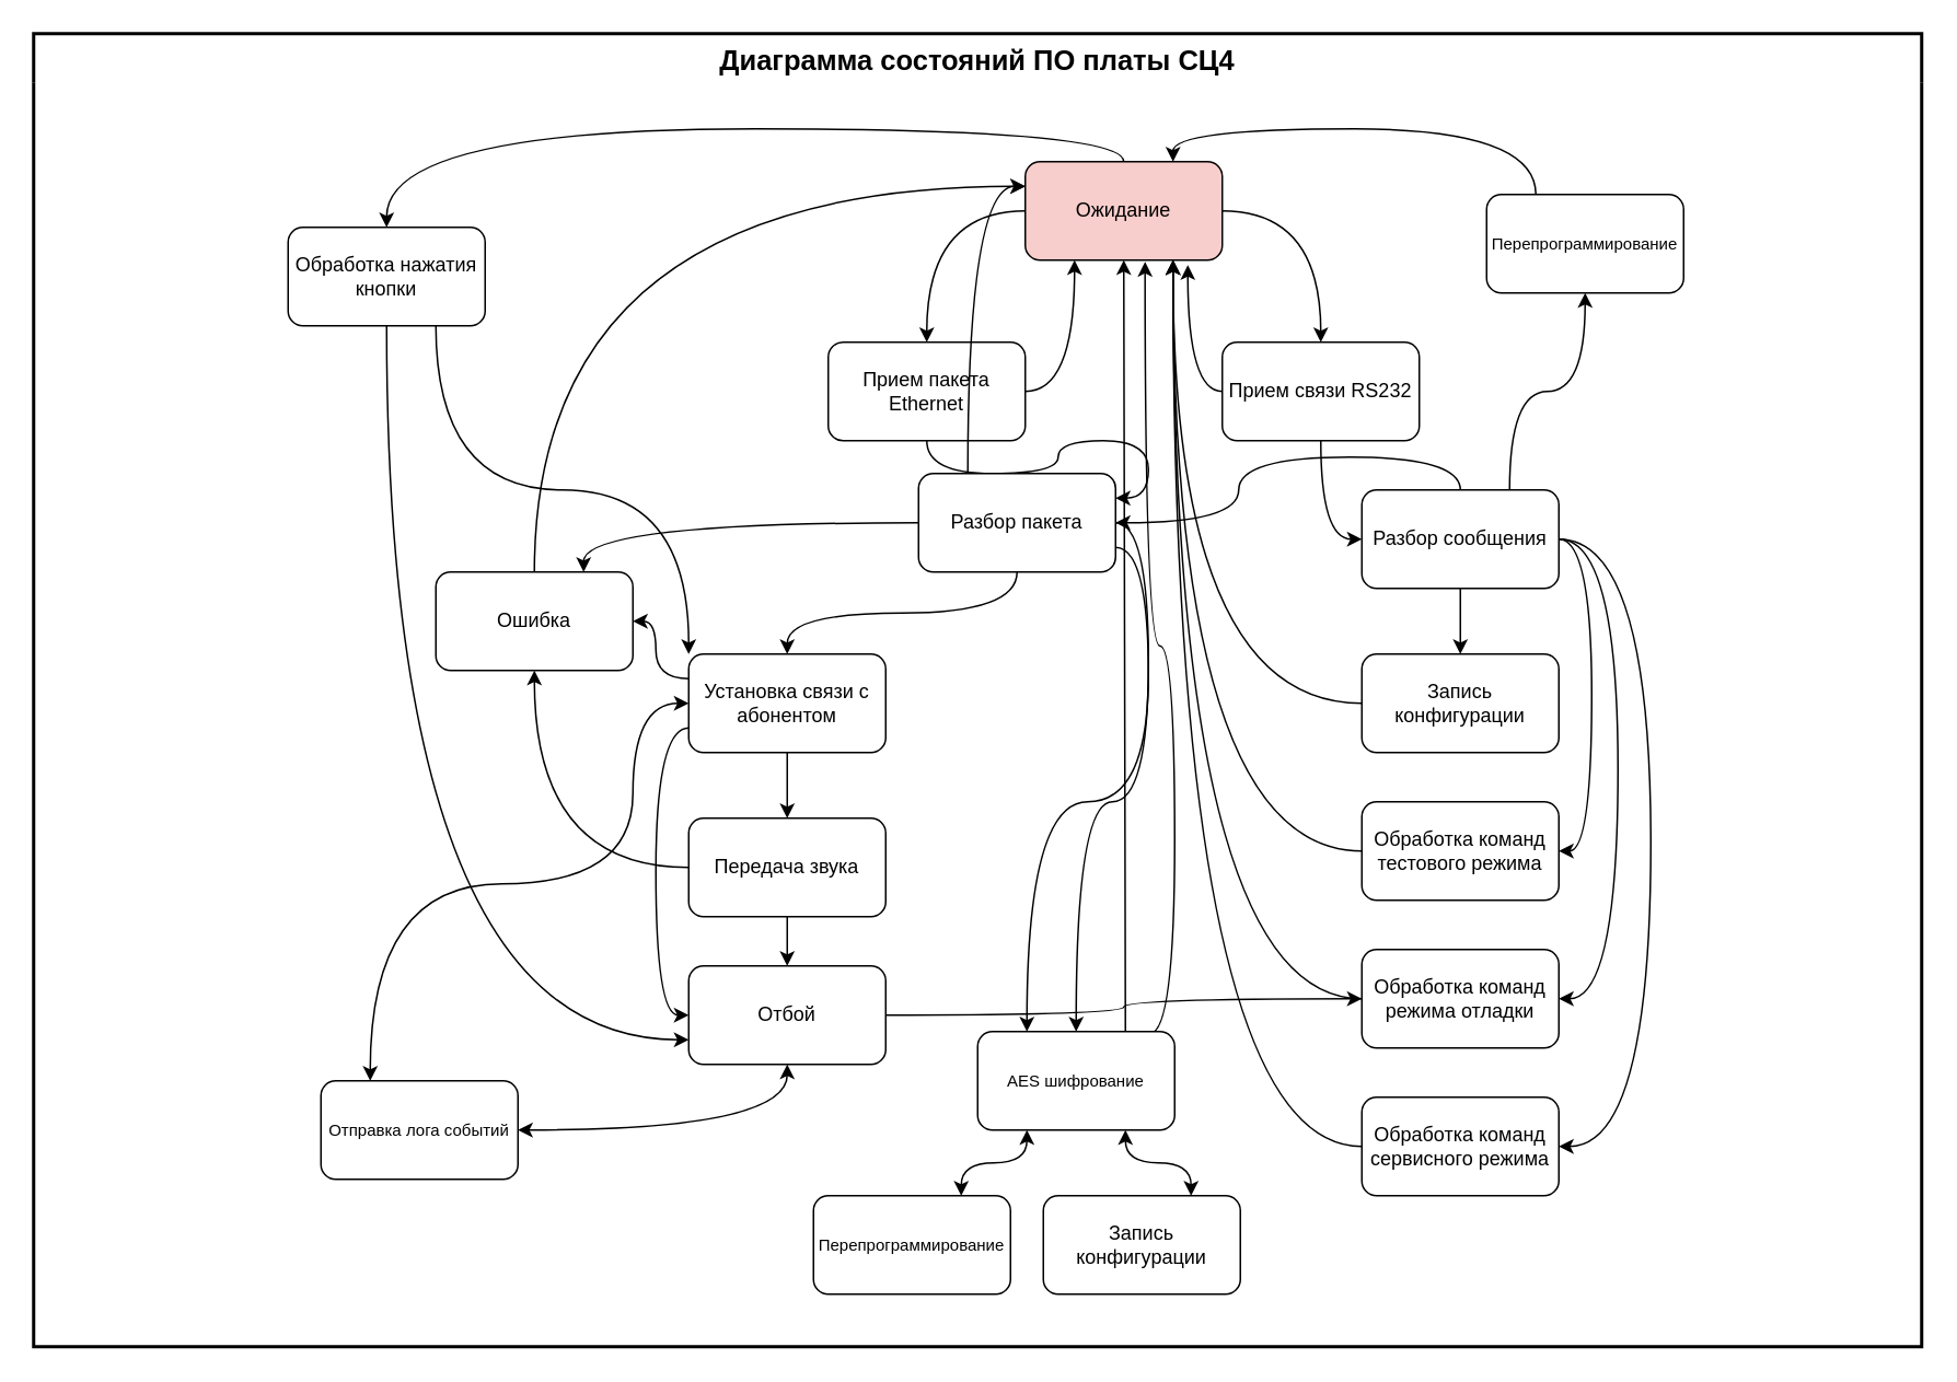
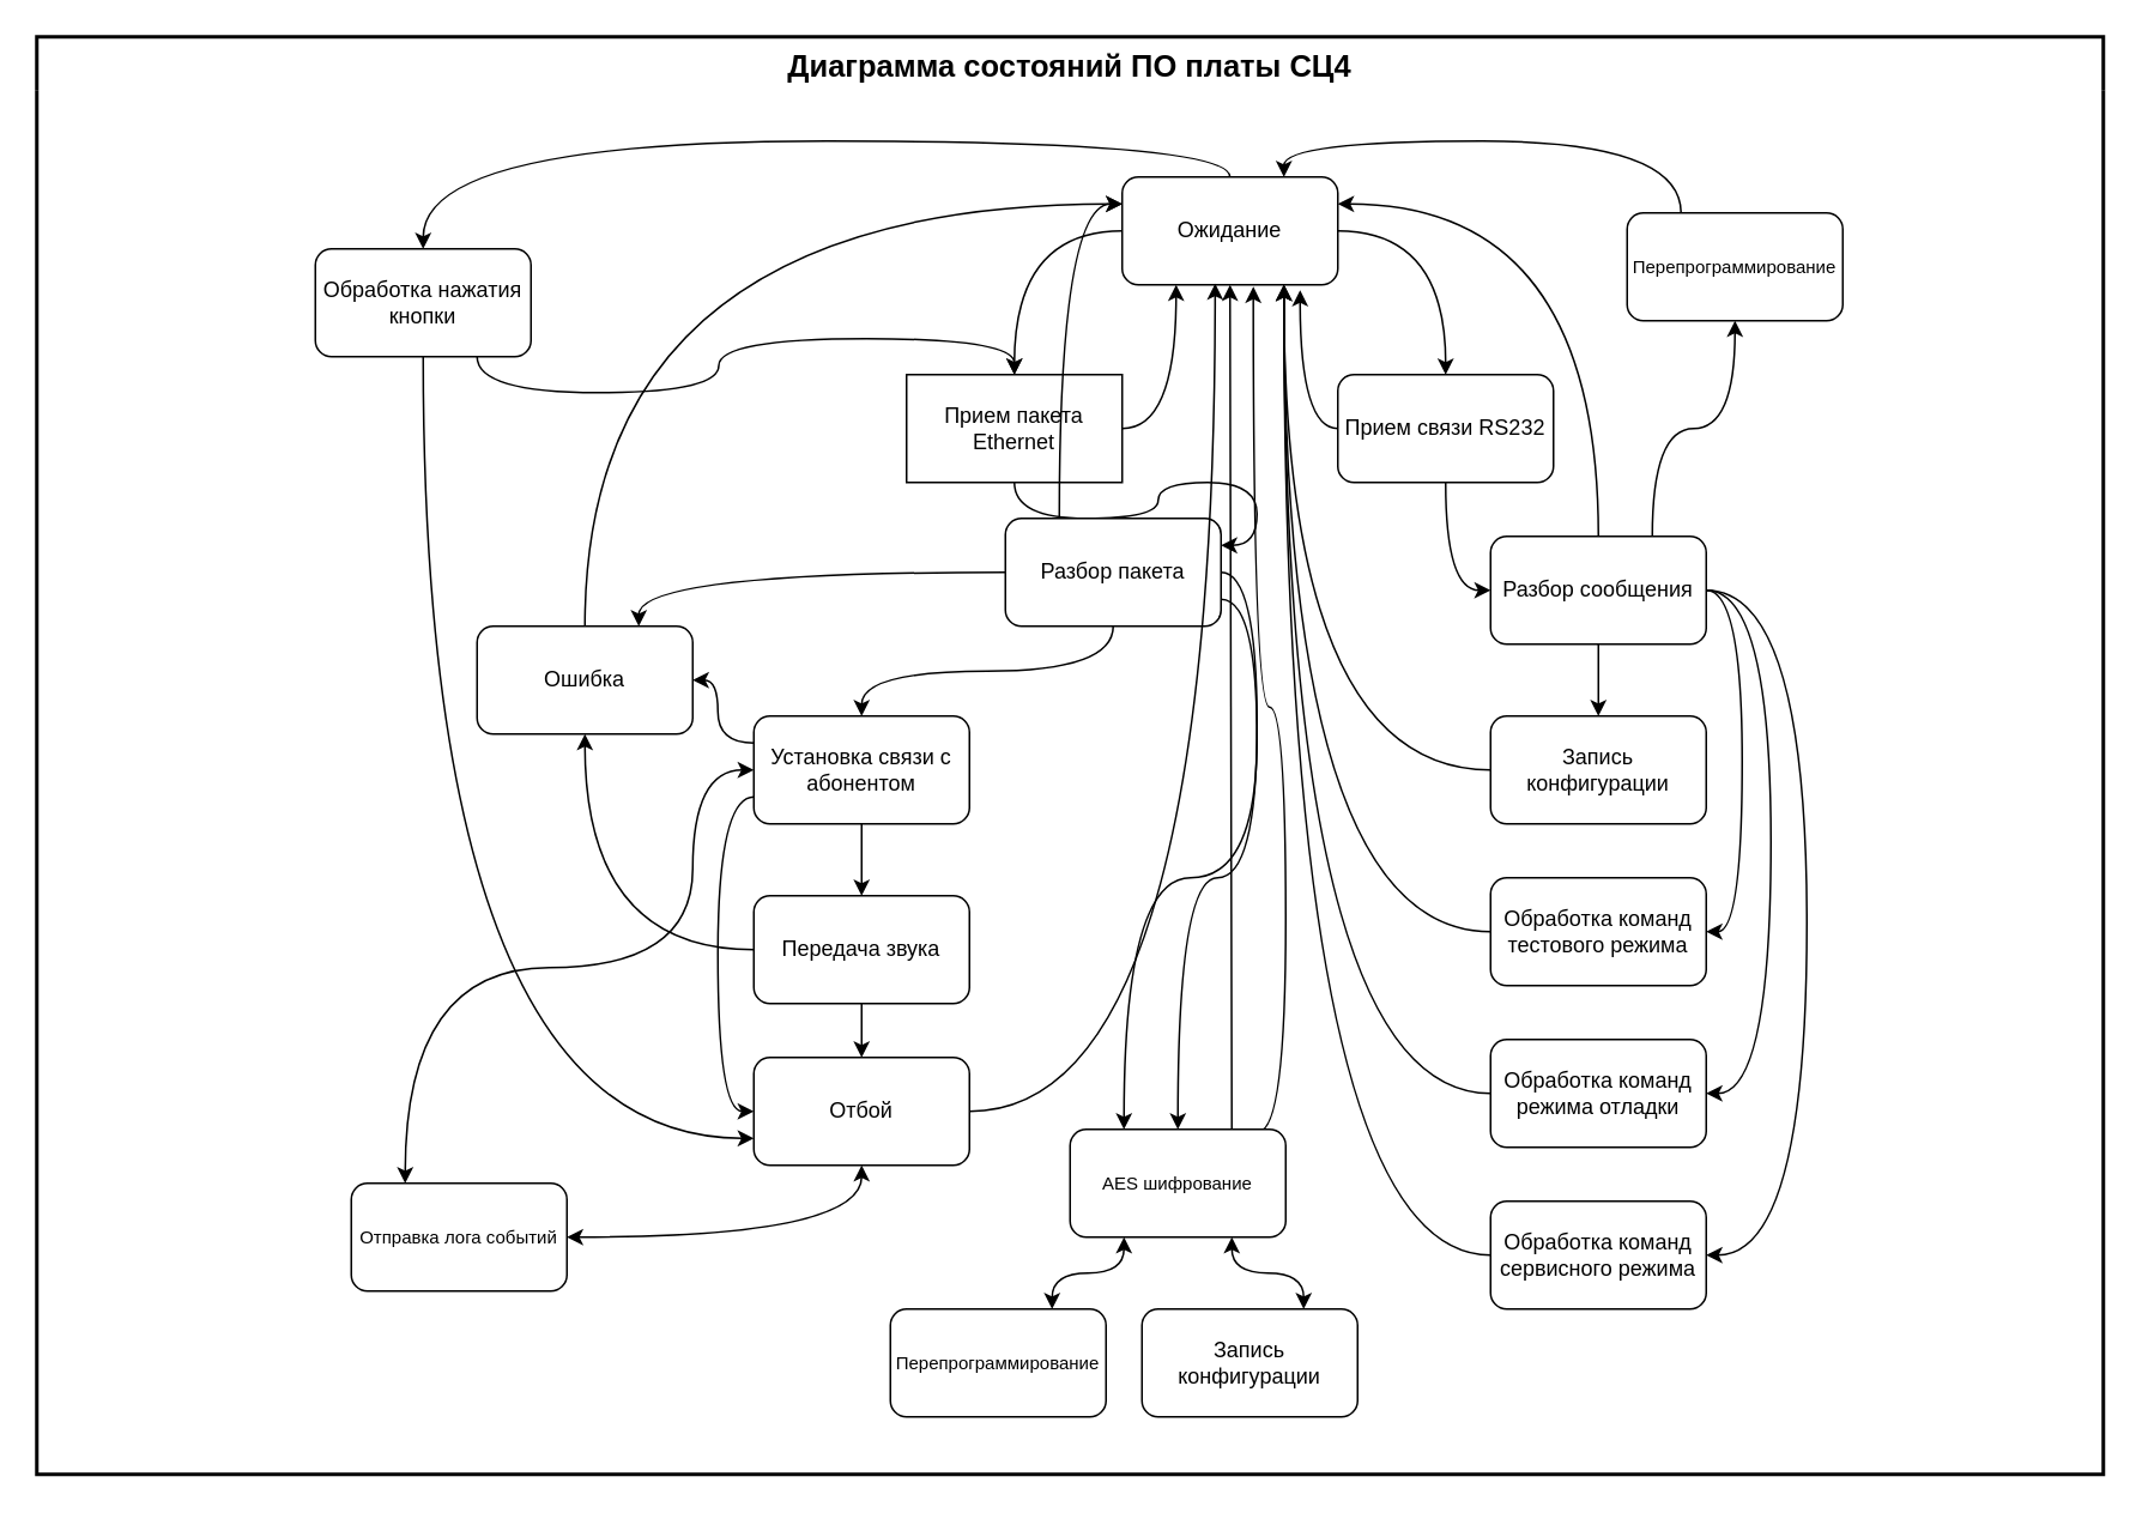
- <mxCell id="5" value="Ожидание" style="rounded=1;whiteSpace=wrap;html=1;fillColor=#f8cecc;" parent="1" vertex="1"><mxGeometry x="624" y="98" width="120" height="60" as="geometry" /></mxCell>
+ <mxCell id="5" value="Ожидание" style="rounded=1;whiteSpace=wrap;html=1;" parent="1" vertex="1"><mxGeometry x="624" y="98" width="120" height="60" as="geometry" /></mxCell>
- <mxCell id="8" value="Прием пакета Ethernet" style="rounded=1;whiteSpace=wrap;html=1;" parent="1" vertex="1"><mxGeometry x="504" y="208" width="120" height="60" as="geometry" /></mxCell>
+ <mxCell id="8" value="Прием пакета Ethernet" style="whiteSpace=wrap;html=1;rounded=0;" parent="1" vertex="1"><mxGeometry x="504" y="208" width="120" height="60" as="geometry" /></mxCell>
- <mxCell id="12" style="edgeStyle=orthogonalEdgeStyle;curved=1;rounded=0;orthogonalLoop=1;jettySize=auto;html=1;exitX=0.5;exitY=0;exitDx=0;exitDy=0;" parent="1" source="18" target="32" edge="1"><mxGeometry relative="1" as="geometry" /></mxCell>
+ <mxCell id="12" style="edgeStyle=orthogonalEdgeStyle;curved=1;rounded=0;orthogonalLoop=1;jettySize=auto;html=1;exitX=0.5;exitY=0;exitDx=0;exitDy=0;entryX=1;entryY=0.25;entryDx=0;entryDy=0;" parent="1" source="18" target="5" edge="1"><mxGeometry relative="1" as="geometry" /></mxCell>
- <mxCell id="46" style="edgeStyle=orthogonalEdgeStyle;curved=1;rounded=0;orthogonalLoop=1;jettySize=auto;html=1;exitX=0.75;exitY=1;exitDx=0;exitDy=0;entryX=0;entryY=0;entryDx=0;entryDy=0;" parent="1" source="48" target="37" edge="1"><mxGeometry relative="1" as="geometry" /></mxCell>
+ <mxCell id="46" style="edgeStyle=orthogonalEdgeStyle;curved=1;rounded=0;orthogonalLoop=1;jettySize=auto;html=1;exitX=0.75;exitY=1;exitDx=0;exitDy=0;" parent="1" source="48" target="8" edge="1"><mxGeometry relative="1" as="geometry" /></mxCell>
- <mxCell id="43" style="edgeStyle=orthogonalEdgeStyle;curved=1;rounded=0;orthogonalLoop=1;jettySize=auto;html=1;exitX=1;exitY=0.5;exitDx=0;exitDy=0;" parent="1" source="45" target="24" edge="1"><mxGeometry relative="1" as="geometry" /></mxCell>
+ <mxCell id="43" style="edgeStyle=orthogonalEdgeStyle;curved=1;rounded=0;orthogonalLoop=1;jettySize=auto;html=1;exitX=1;exitY=0.5;exitDx=0;exitDy=0;entryX=0.431;entryY=0.989;entryDx=0;entryDy=0;entryPerimeter=0;" parent="1" source="45" target="5" edge="1"><mxGeometry relative="1" as="geometry" /></mxCell>
